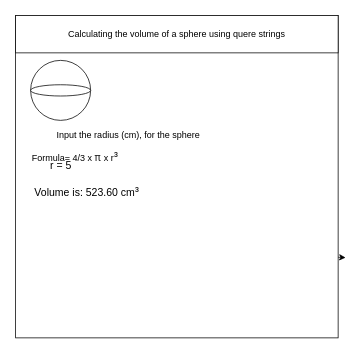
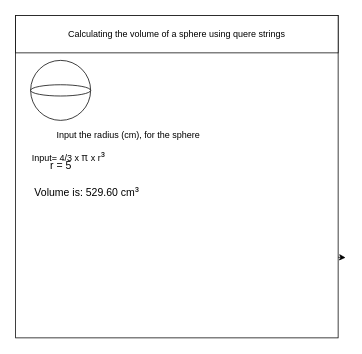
- <mxCell id="8" value="Formula= 4/3 x&amp;nbsp;&lt;span style=&quot;font-size: 14px ; font-family: &amp;#34;roboto&amp;#34; , &amp;#34;helvetica&amp;#34; , &amp;#34;arial&amp;#34; , sans-serif ; color: rgba(0 , 0 , 0 , 0.87) ; letter-spacing: 0.02em&quot;&gt;π&amp;nbsp;&lt;/span&gt;x r&lt;span style=&quot;font-size: 16px ; font-family: &amp;#34;roboto&amp;#34; , &amp;#34;helvetica&amp;#34; , &amp;#34;arial&amp;#34; , sans-serif ; color: rgba(0 , 0 , 0 , 0.87) ; letter-spacing: 0.02em&quot;&gt;³&lt;/span&gt;&lt;br&gt;&amp;nbsp;&lt;h5 style=&quot;padding: 0px ; font-weight: 500 ; line-height: 1 ; letter-spacing: 0.02em ; margin: 24px 0px 16px ; color: rgba(0 , 0 , 0 , 0.87)&quot;&gt;&lt;/h5&gt;&amp;nbsp;" style="text;html=1;align=left;verticalAlign=middle;resizable=0;points=[];autosize=1;strokeColor=none;fillColor=none;" vertex="1" parent="1"><mxGeometry x="40" y="200" width="130" height="70" as="geometry" /></mxCell>
+ <mxCell id="8" value="Input= 4/3 x&amp;nbsp;&lt;span style=&quot;font-size: 14px ; font-family: &amp;#34;roboto&amp;#34; , &amp;#34;helvetica&amp;#34; , &amp;#34;arial&amp;#34; , sans-serif ; color: rgba(0 , 0 , 0 , 0.87) ; letter-spacing: 0.02em&quot;&gt;π&amp;nbsp;&lt;/span&gt;x r&lt;span style=&quot;font-size: 16px ; font-family: &amp;#34;roboto&amp;#34; , &amp;#34;helvetica&amp;#34; , &amp;#34;arial&amp;#34; , sans-serif ; color: rgba(0 , 0 , 0 , 0.87) ; letter-spacing: 0.02em&quot;&gt;³&lt;/span&gt;&lt;br&gt;&amp;nbsp;&lt;h5 style=&quot;padding: 0px ; font-weight: 500 ; line-height: 1 ; letter-spacing: 0.02em ; margin: 24px 0px 16px ; color: rgba(0 , 0 , 0 , 0.87)&quot;&gt;&lt;/h5&gt;&amp;nbsp;" style="text;html=1;align=left;verticalAlign=middle;resizable=0;points=[];autosize=1;strokeColor=none;fillColor=none;" vertex="1" parent="1"><mxGeometry x="40" y="200" width="130" height="70" as="geometry" /></mxCell>
- <mxCell id="10" value="Volume is: 523.60 cm&lt;span style=&quot;color: rgba(0 , 0 , 0 , 0.87) ; font-family: &amp;#34;roboto&amp;#34; , &amp;#34;helvetica&amp;#34; , &amp;#34;arial&amp;#34; , sans-serif ; font-size: 16px ; letter-spacing: 0.32px ; text-align: left&quot;&gt;³&lt;/span&gt;" style="text;html=1;align=center;verticalAlign=middle;resizable=0;points=[];autosize=1;strokeColor=none;fillColor=none;fontSize=14;fontFamily=Helvetica;" vertex="1" parent="1"><mxGeometry x="35" y="245" width="160" height="20" as="geometry" /></mxCell>
+ <mxCell id="10" value="Volume is: 529.60 cm&lt;span style=&quot;color: rgba(0 , 0 , 0 , 0.87) ; font-family: &amp;#34;roboto&amp;#34; , &amp;#34;helvetica&amp;#34; , &amp;#34;arial&amp;#34; , sans-serif ; font-size: 16px ; letter-spacing: 0.32px ; text-align: left&quot;&gt;³&lt;/span&gt;" style="text;html=1;align=center;verticalAlign=middle;resizable=0;points=[];autosize=1;strokeColor=none;fillColor=none;fontSize=14;fontFamily=Helvetica;" vertex="1" parent="1"><mxGeometry x="35" y="245" width="160" height="20" as="geometry" /></mxCell>
